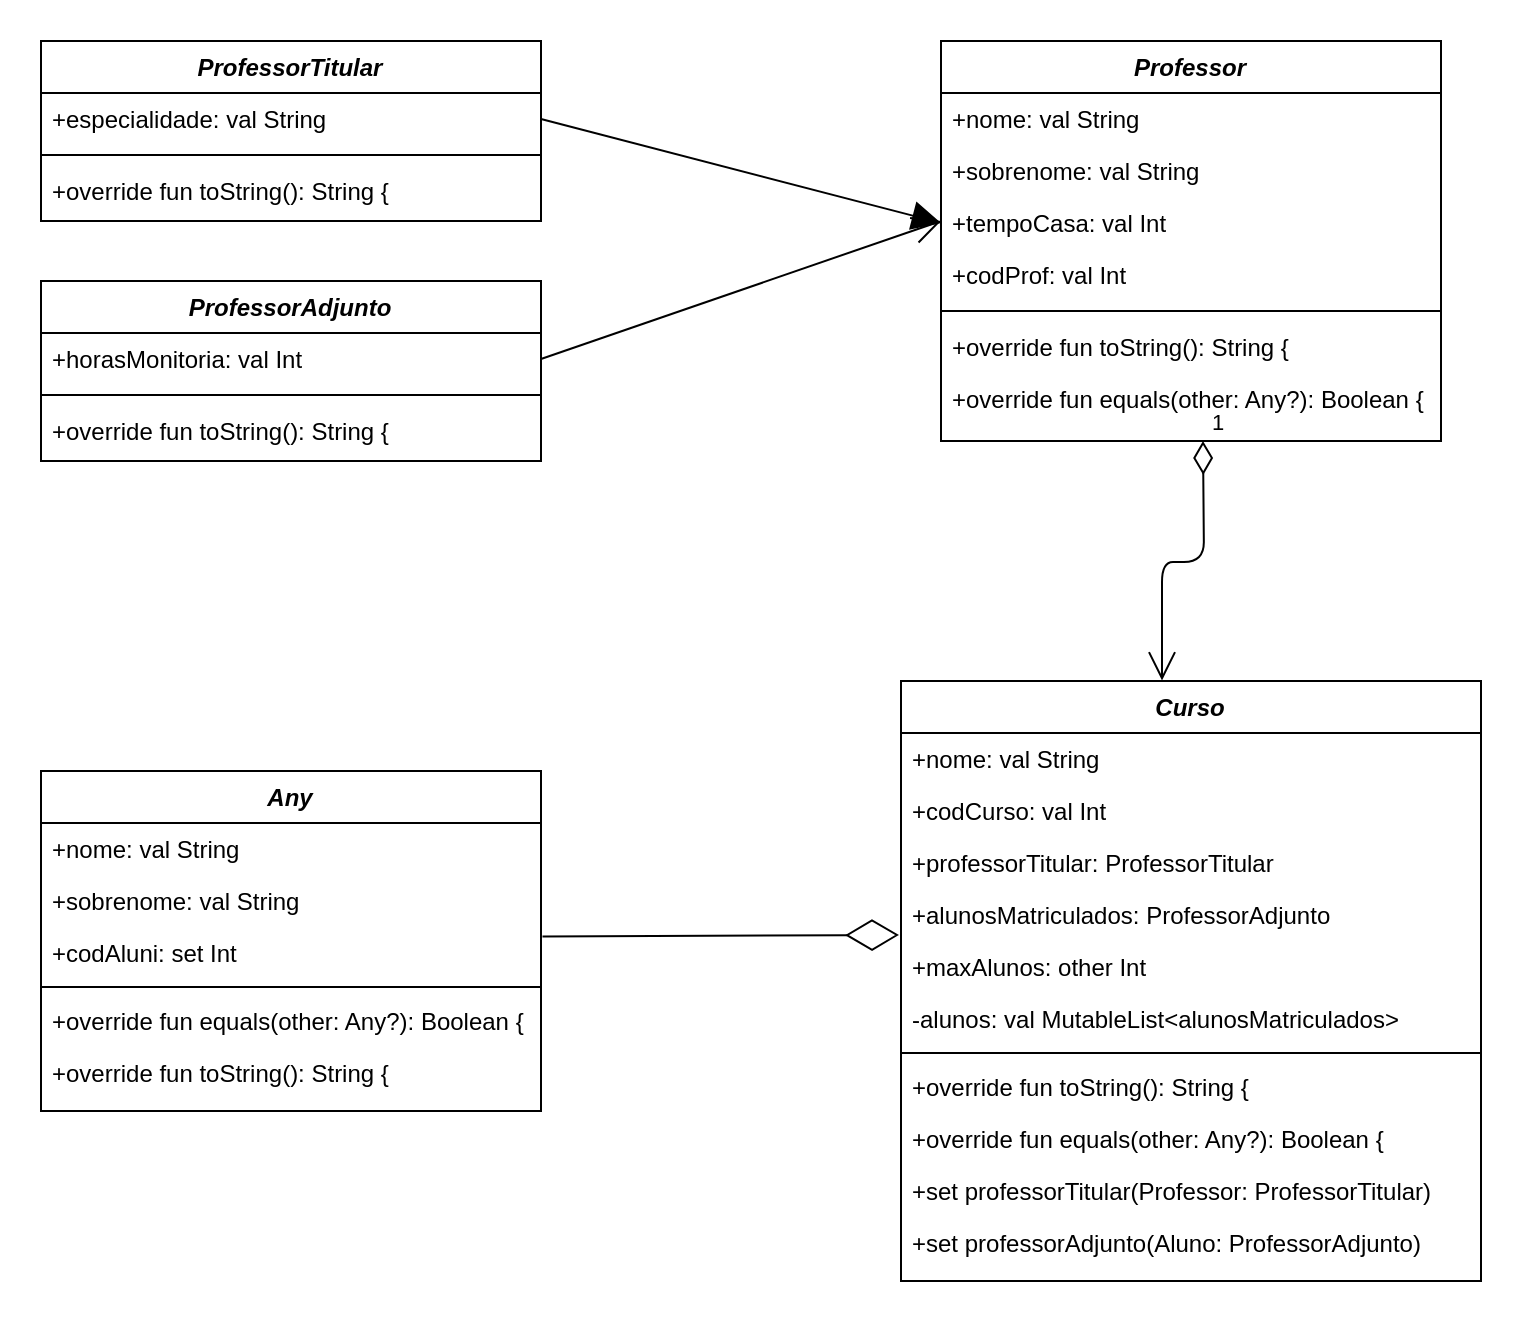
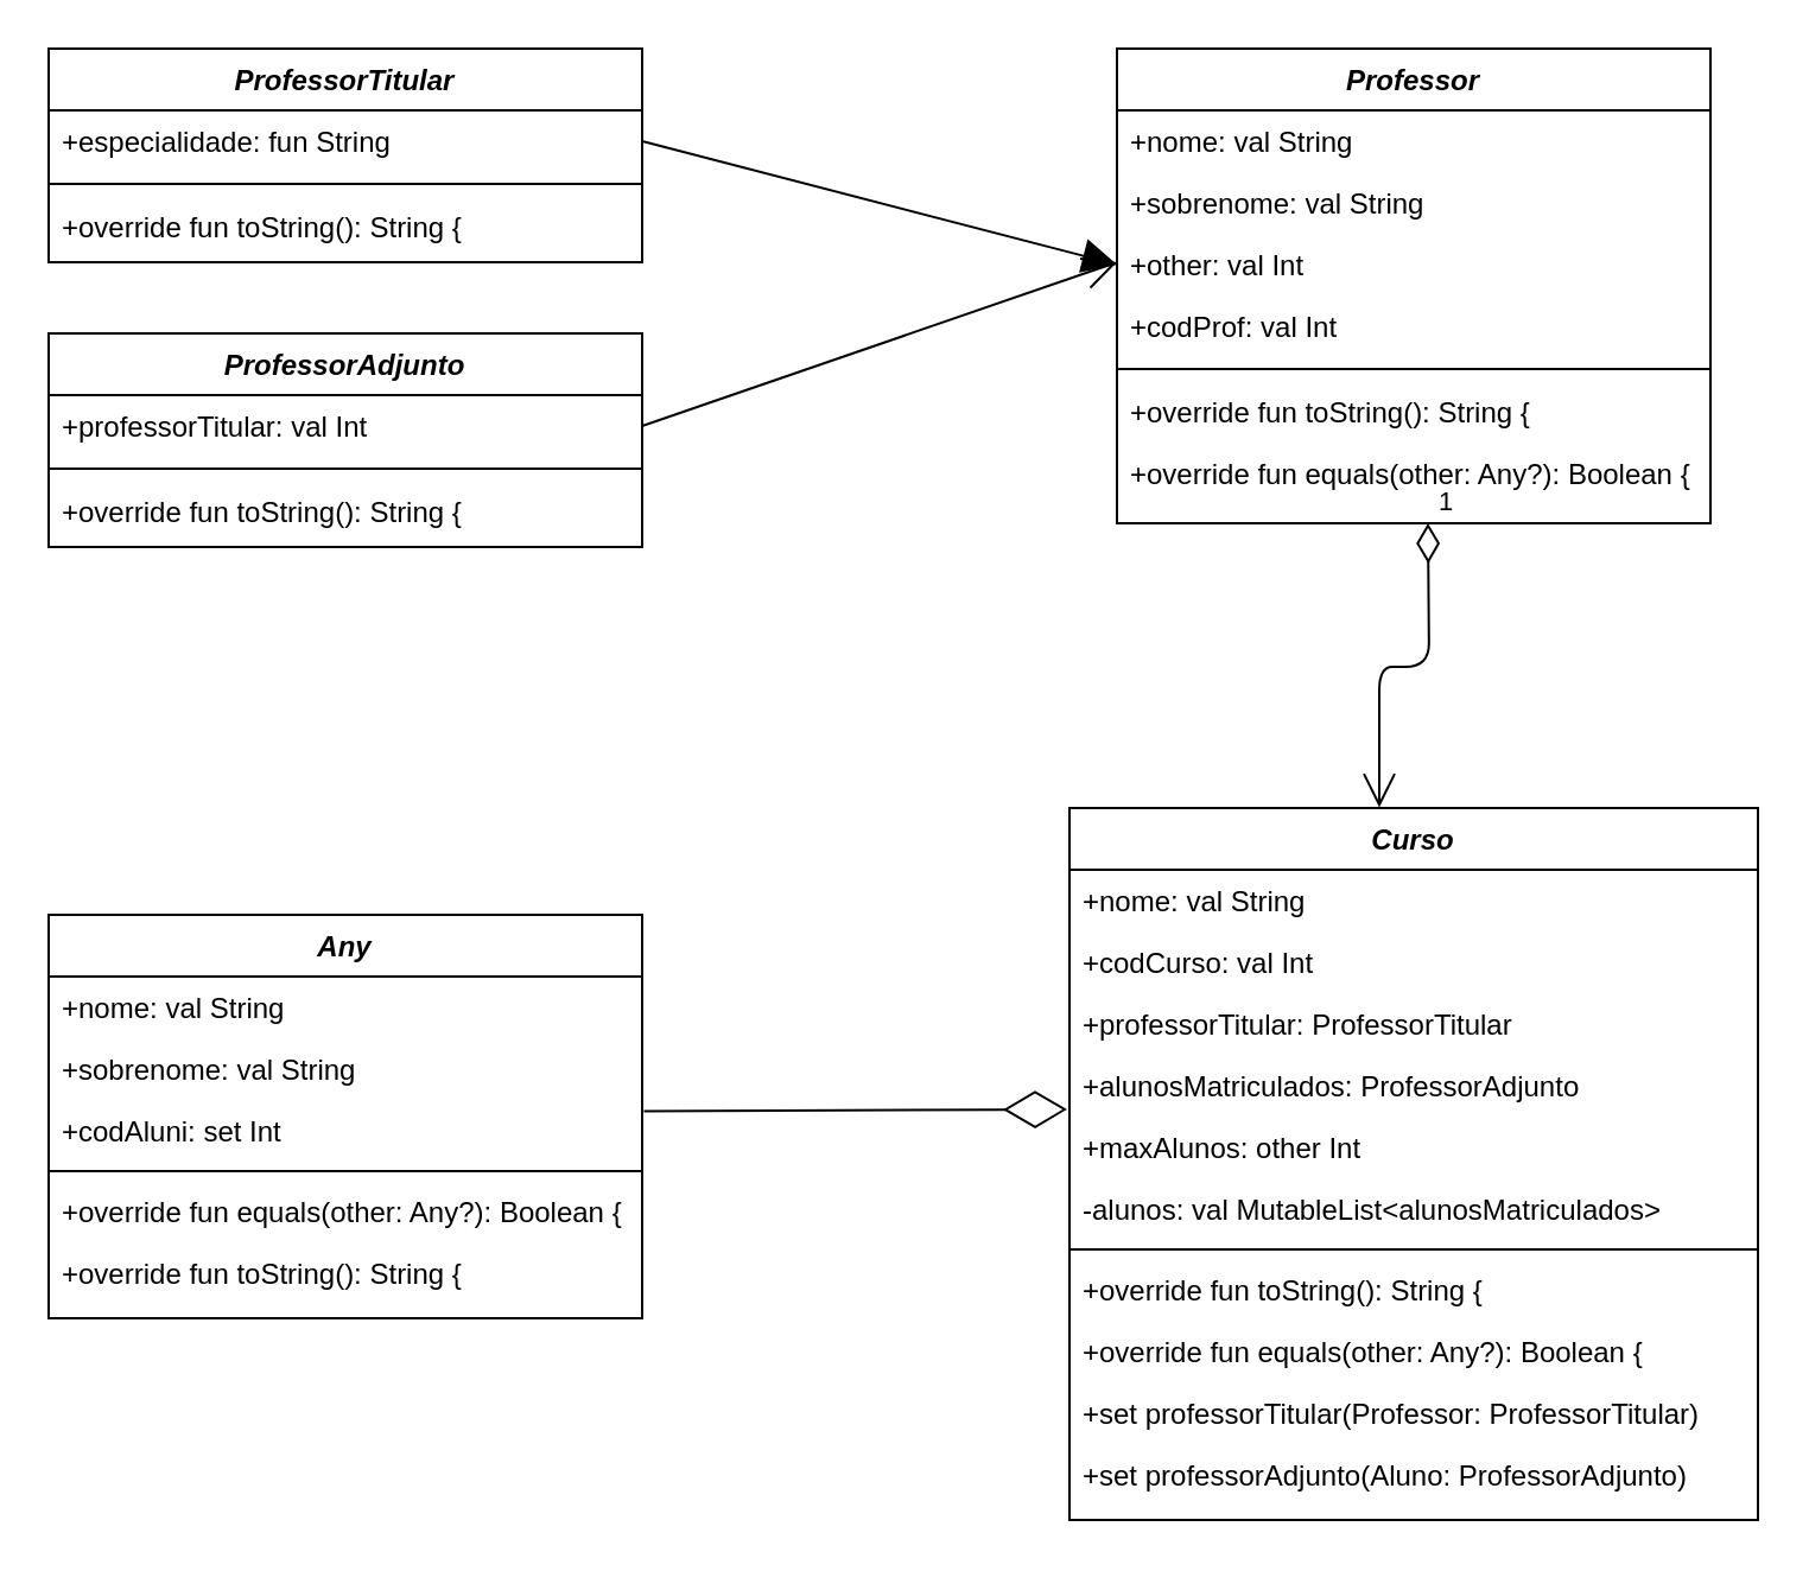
- <mxCell id="24" value="+especialidade: val String&#10;" style="text;align=left;verticalAlign=top;spacingLeft=4;spacingRight=4;overflow=hidden;rotatable=0;points=[[0,0.5],[1,0.5]];portConstraint=eastwest;" vertex="1" parent="23"><mxGeometry y="26" width="250" height="26" as="geometry" /></mxCell>
+ <mxCell id="24" value="+especialidade: fun String&#10;" style="text;align=left;verticalAlign=top;spacingLeft=4;spacingRight=4;overflow=hidden;rotatable=0;points=[[0,0.5],[1,0.5]];portConstraint=eastwest;" vertex="1" parent="23"><mxGeometry y="26" width="250" height="26" as="geometry" /></mxCell>
- <mxCell id="5" value="+tempoCasa: val Int" style="text;align=left;verticalAlign=top;spacingLeft=4;spacingRight=4;overflow=hidden;rotatable=0;points=[[0,0.5],[1,0.5]];portConstraint=eastwest;rounded=0;shadow=0;html=0;" vertex="1" parent="2"><mxGeometry y="78" width="250" height="26" as="geometry" /></mxCell>
+ <mxCell id="5" value="+other: val Int" style="text;align=left;verticalAlign=top;spacingLeft=4;spacingRight=4;overflow=hidden;rotatable=0;points=[[0,0.5],[1,0.5]];portConstraint=eastwest;rounded=0;shadow=0;html=0;" vertex="1" parent="2"><mxGeometry y="78" width="250" height="26" as="geometry" /></mxCell>
- <mxCell id="28" value="+horasMonitoria: val Int" style="text;align=left;verticalAlign=top;spacingLeft=4;spacingRight=4;overflow=hidden;rotatable=0;points=[[0,0.5],[1,0.5]];portConstraint=eastwest;" vertex="1" parent="27"><mxGeometry y="26" width="250" height="26" as="geometry" /></mxCell>
+ <mxCell id="28" value="+professorTitular: val Int" style="text;align=left;verticalAlign=top;spacingLeft=4;spacingRight=4;overflow=hidden;rotatable=0;points=[[0,0.5],[1,0.5]];portConstraint=eastwest;" vertex="1" parent="27"><mxGeometry y="26" width="250" height="26" as="geometry" /></mxCell>
